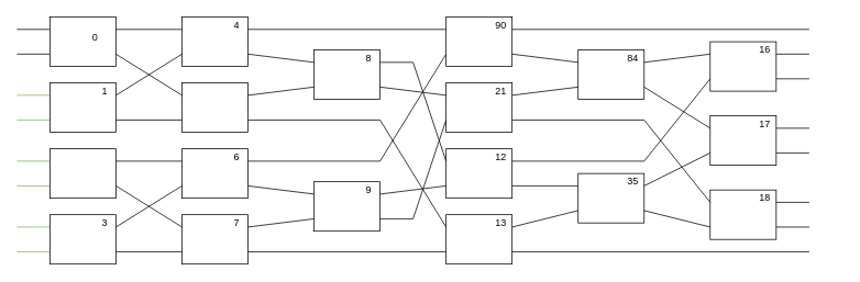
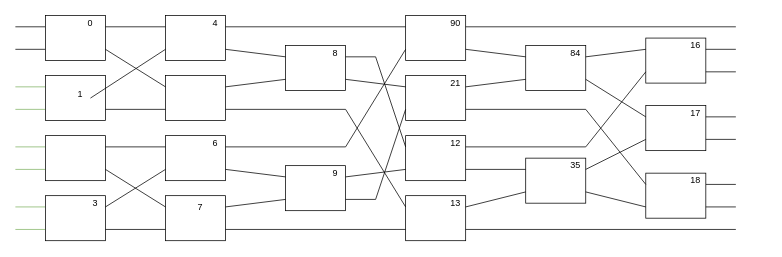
- <mxCell id="7" value="&lt;div&gt;0&lt;br&gt;&lt;/div&gt;" style="text;html=1;strokeColor=none;fillColor=none;align=center;verticalAlign=middle;whiteSpace=wrap;rounded=0;" parent="5" vertex="1"><mxGeometry x="35" y="15" width="40" height="20" as="geometry" /></mxCell>
+ <mxCell id="7" value="&lt;div&gt;0&lt;br&gt;&lt;/div&gt;" style="text;html=1;strokeColor=none;fillColor=none;align=center;verticalAlign=middle;whiteSpace=wrap;rounded=0;" parent="5" vertex="1"><mxGeometry x="40" width="40" height="20" as="geometry" /></mxCell>
- <mxCell id="13" value="1" style="text;html=1;strokeColor=none;fillColor=none;align=center;verticalAlign=middle;whiteSpace=wrap;rounded=0;" parent="11" vertex="1"><mxGeometry x="53.333" width="26.667" height="20" as="geometry" /></mxCell>
+ <mxCell id="13" value="1" style="text;html=1;strokeColor=none;fillColor=none;align=center;verticalAlign=middle;whiteSpace=wrap;rounded=0;" parent="11" vertex="1"><mxGeometry x="33.333" y="15" width="26.667" height="20" as="geometry" /></mxCell>
- <mxCell id="41" value="7" style="text;html=1;strokeColor=none;fillColor=none;align=center;verticalAlign=middle;whiteSpace=wrap;rounded=0;" parent="39" vertex="1"><mxGeometry x="53.333" width="26.667" height="20" as="geometry" /></mxCell>
+ <mxCell id="41" value="7" style="text;html=1;strokeColor=none;fillColor=none;align=center;verticalAlign=middle;whiteSpace=wrap;rounded=0;" parent="39" vertex="1"><mxGeometry x="33.333" y="5" width="26.667" height="20" as="geometry" /></mxCell>
